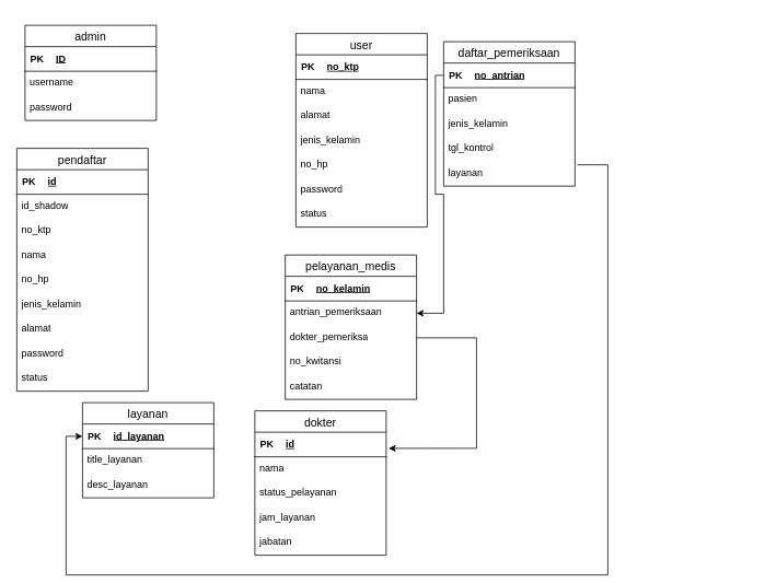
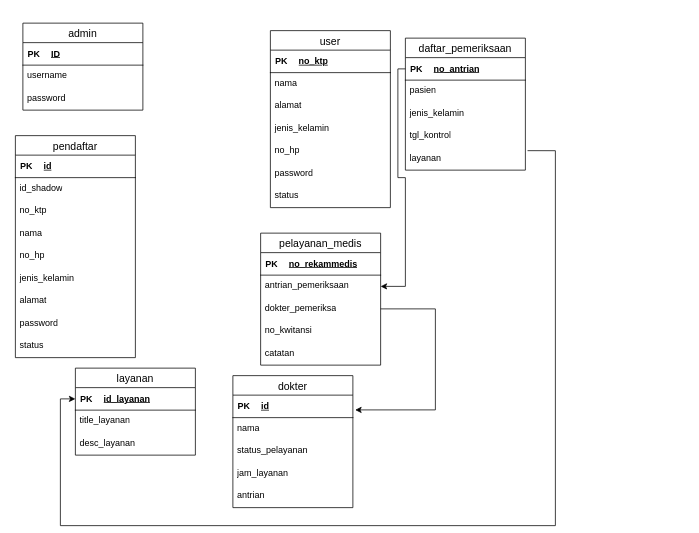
- <mxCell id="38" value="no_kelamin" style="shape=partialRectangle;connectable=0;fillColor=none;top=0;left=0;bottom=0;right=0;align=left;spacingLeft=6;fontStyle=5;overflow=hidden;whiteSpace=wrap;html=1;" vertex="1" parent="36"><mxGeometry x="30" width="130" height="30" as="geometry"><mxRectangle width="130" height="30" as="alternateBounds" /></mxGeometry></mxCell>
+ <mxCell id="38" value="no_rekammedis" style="shape=partialRectangle;connectable=0;fillColor=none;top=0;left=0;bottom=0;right=0;align=left;spacingLeft=6;fontStyle=5;overflow=hidden;whiteSpace=wrap;html=1;" vertex="1" parent="36"><mxGeometry x="30" width="130" height="30" as="geometry"><mxRectangle width="130" height="30" as="alternateBounds" /></mxGeometry></mxCell>
- <mxCell id="58" value="jabatan" style="text;strokeColor=none;fillColor=none;spacingLeft=4;spacingRight=4;overflow=hidden;rotatable=0;points=[[0,0.5],[1,0.5]];portConstraint=eastwest;fontSize=12;whiteSpace=wrap;html=1;" vertex="1" parent="50"><mxGeometry y="146" width="160" height="30" as="geometry" /></mxCell>
+ <mxCell id="58" value="antrian" style="text;strokeColor=none;fillColor=none;spacingLeft=4;spacingRight=4;overflow=hidden;rotatable=0;points=[[0,0.5],[1,0.5]];portConstraint=eastwest;fontSize=12;whiteSpace=wrap;html=1;" vertex="1" parent="50"><mxGeometry y="146" width="160" height="30" as="geometry" /></mxCell>
